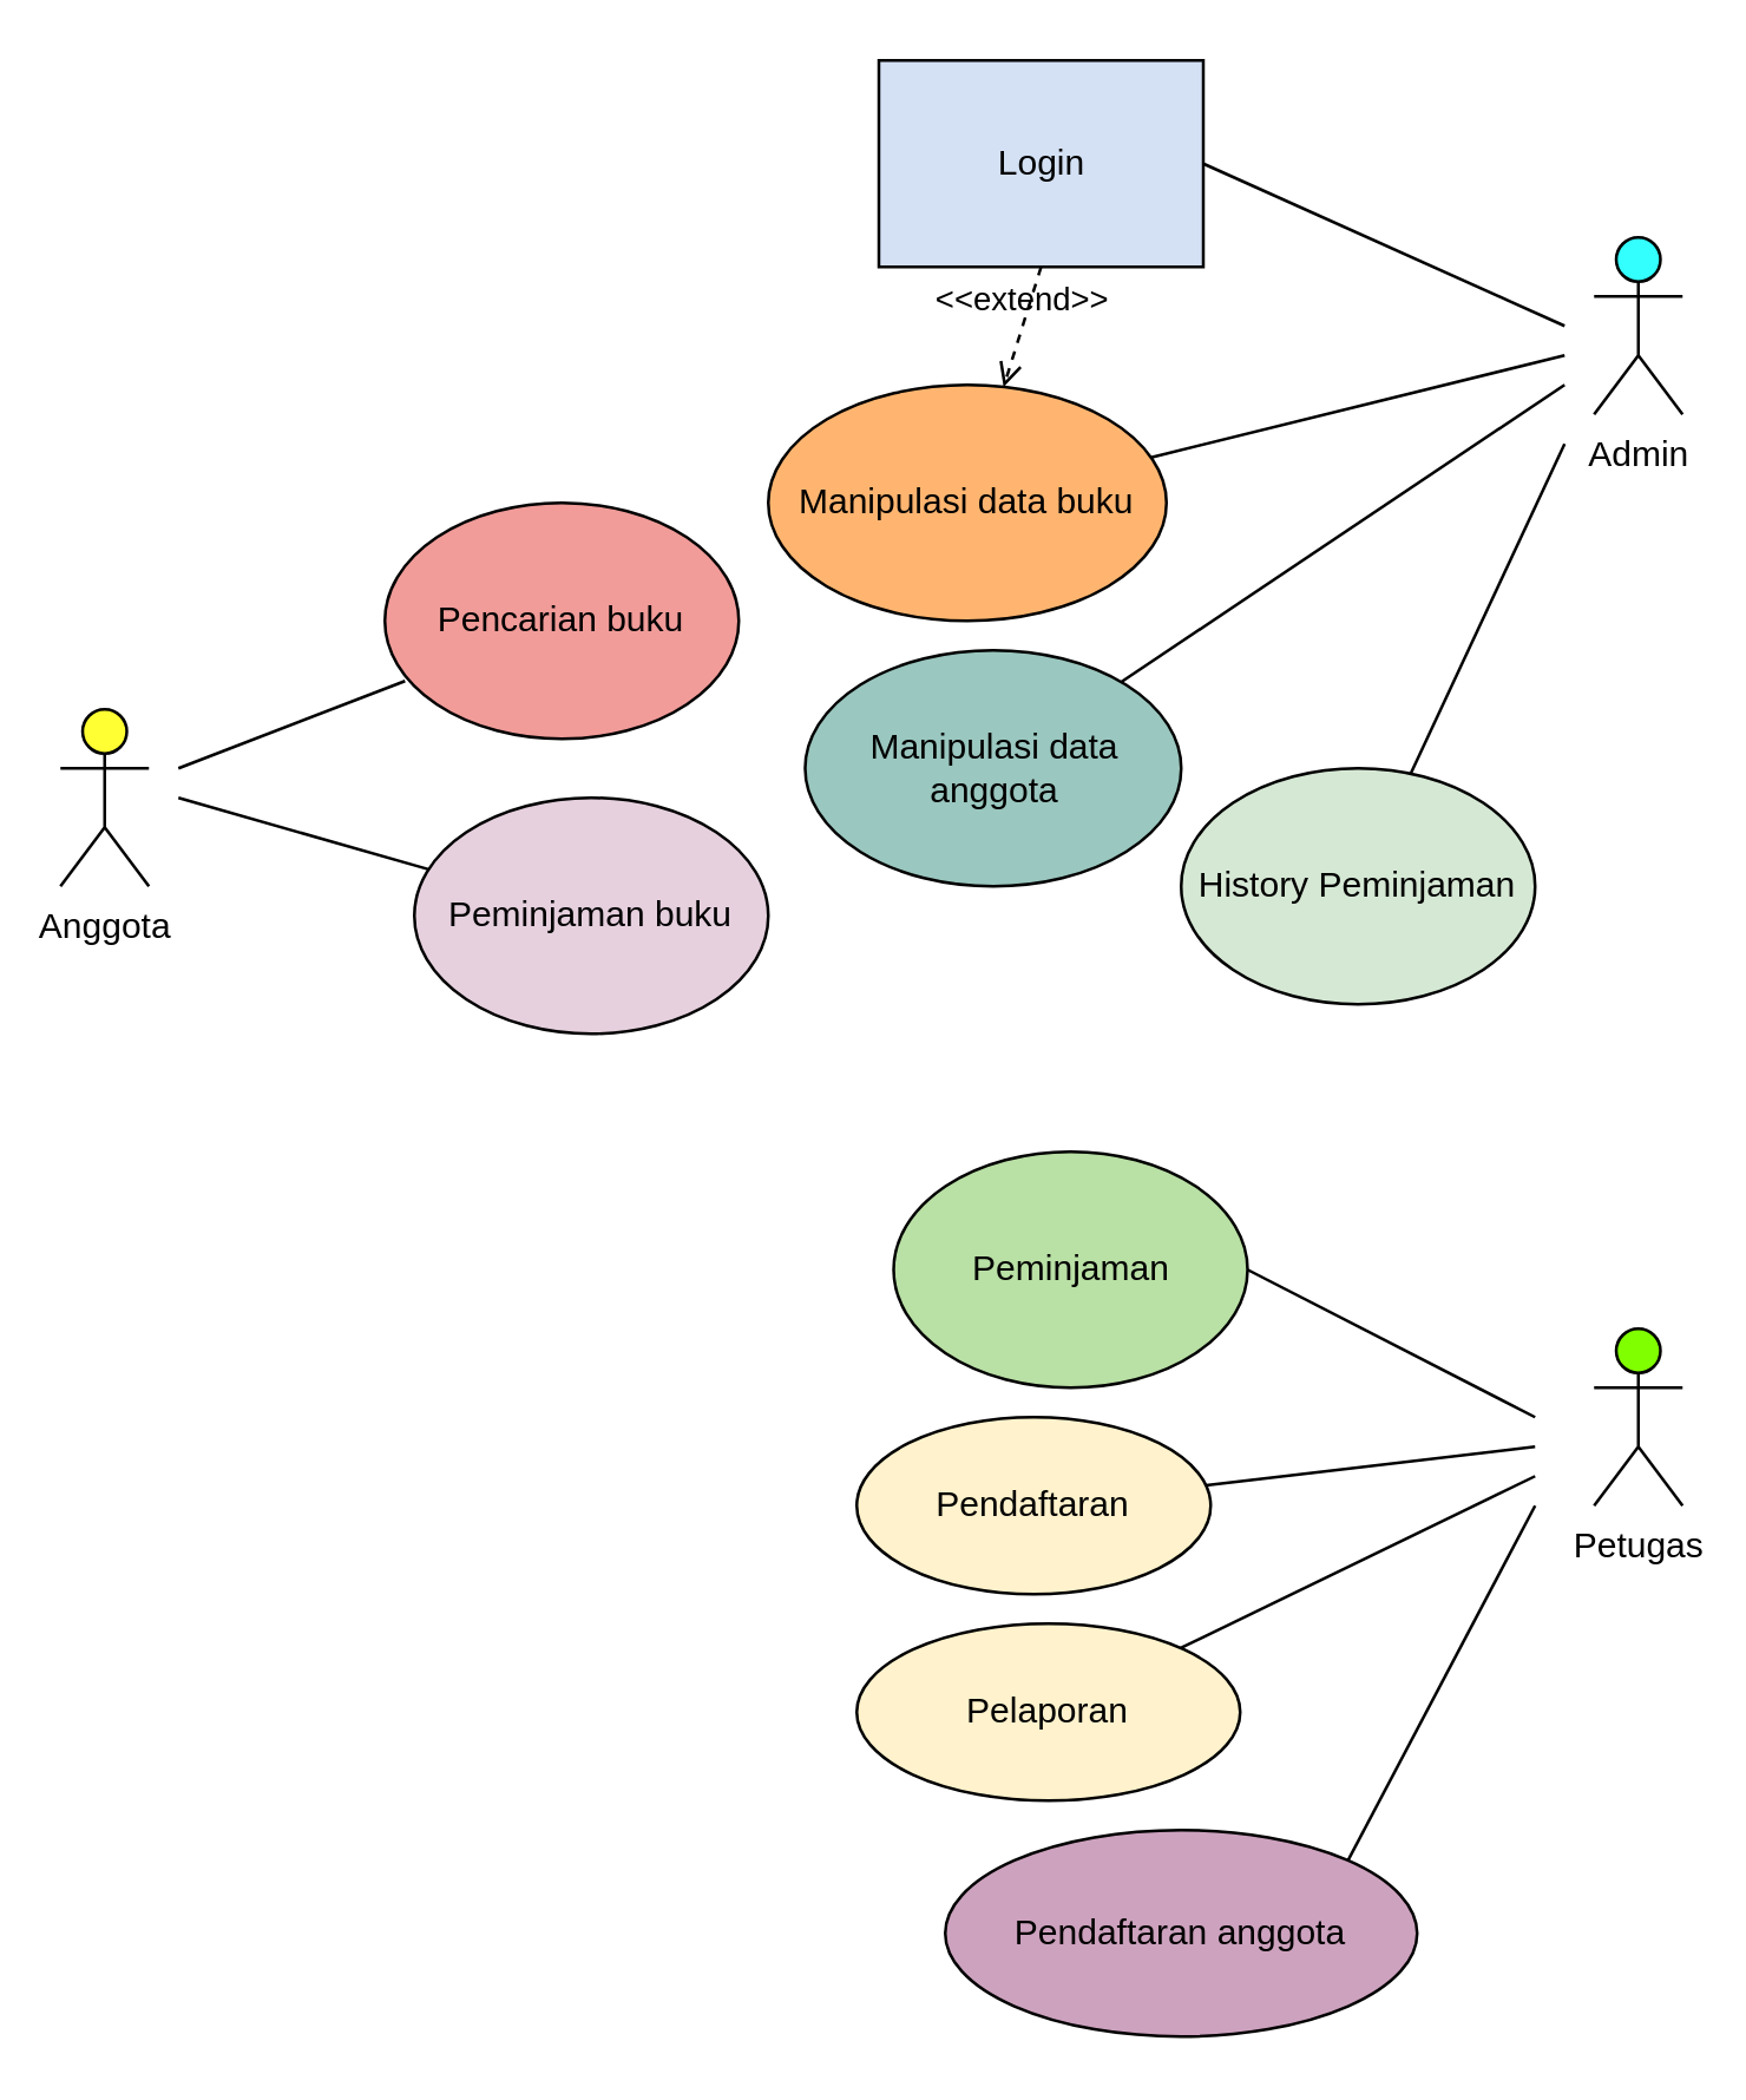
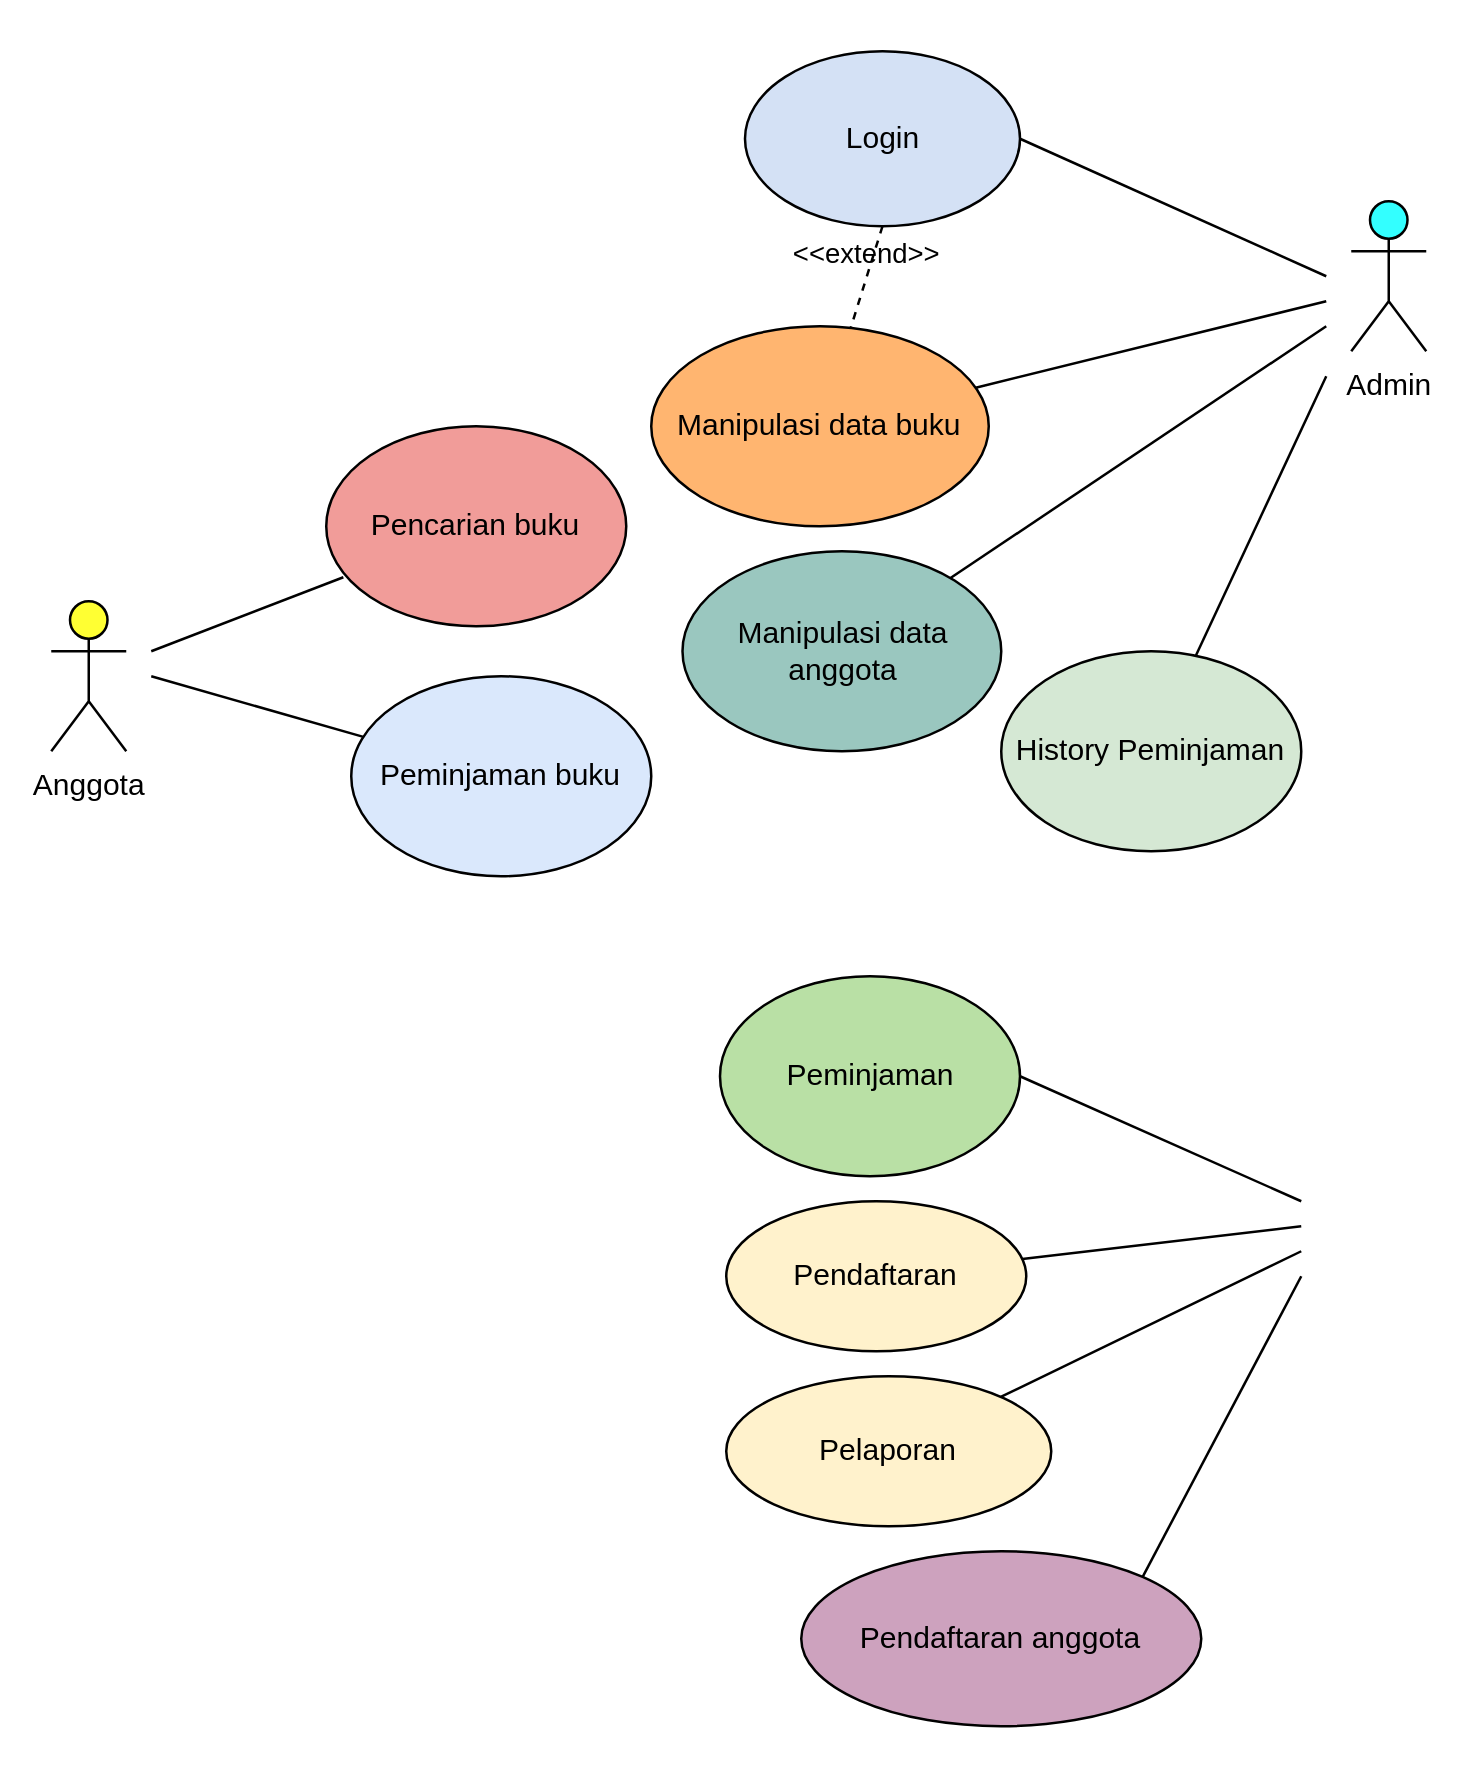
- <mxCell id="5" value="Login" style="whiteSpace=wrap;html=1;fillColor=#D4E1F5;rounded=0;" parent="1" vertex="1"><mxGeometry x="297.5" y="20" width="110" height="70" as="geometry" /></mxCell>
+ <mxCell id="5" value="Login" style="ellipse;whiteSpace=wrap;html=1;fillColor=#D4E1F5;" parent="1" vertex="1"><mxGeometry x="297.5" y="20" width="110" height="70" as="geometry" /></mxCell>
- <mxCell id="25" value="&amp;lt;&amp;lt;extend&amp;gt;&amp;gt;" style="html=1;verticalAlign=bottom;labelBackgroundColor=none;endArrow=open;endFill=0;dashed=1;rounded=0;exitX=0.5;exitY=1;exitDx=0;exitDy=0;" parent="1" source="5" target="6" edge="1"><mxGeometry width="160" relative="1" as="geometry"><mxPoint x="350" y="100" as="sourcePoint" /><mxPoint x="510" y="100" as="targetPoint" /></mxGeometry></mxCell>
+ <mxCell id="25" value="&amp;lt;&amp;lt;extend&amp;gt;&amp;gt;" style="html=1;verticalAlign=bottom;labelBackgroundColor=none;endArrow=none;endFill=0;dashed=1;rounded=0;exitX=0.5;exitY=1;exitDx=0;exitDy=0;" parent="1" source="5" target="6" edge="1"><mxGeometry width="160" relative="1" as="geometry"><mxPoint x="350" y="100" as="sourcePoint" /><mxPoint x="510" y="100" as="targetPoint" /></mxGeometry></mxCell>
- <mxCell id="9" value="Peminjaman buku" style="ellipse;whiteSpace=wrap;html=1;fillColor=#E6D0DE;" parent="1" vertex="1"><mxGeometry x="140" y="270" width="120" height="80" as="geometry" /></mxCell>
+ <mxCell id="9" value="Peminjaman buku" style="ellipse;whiteSpace=wrap;html=1;fillColor=#dae8fc;" parent="1" vertex="1"><mxGeometry x="140" y="270" width="120" height="80" as="geometry" /></mxCell>
- <mxCell id="10" value="Peminjaman" style="ellipse;whiteSpace=wrap;html=1;fillColor=#B9E0A5;" parent="1" vertex="1"><mxGeometry x="302.5" y="390" width="120" height="80" as="geometry" /></mxCell>
+ <mxCell id="10" value="Peminjaman" style="ellipse;whiteSpace=wrap;html=1;fillColor=#B9E0A5;" parent="1" vertex="1"><mxGeometry x="287.5" y="390" width="120" height="80" as="geometry" /></mxCell>
- <mxCell id="4" value="Petugas" style="shape=umlActor;verticalLabelPosition=bottom;verticalAlign=top;html=1;outlineConnect=0;fillColor=#80FF00;" parent="1" vertex="1"><mxGeometry x="540" y="450" width="30" height="60" as="geometry" /></mxCell>
